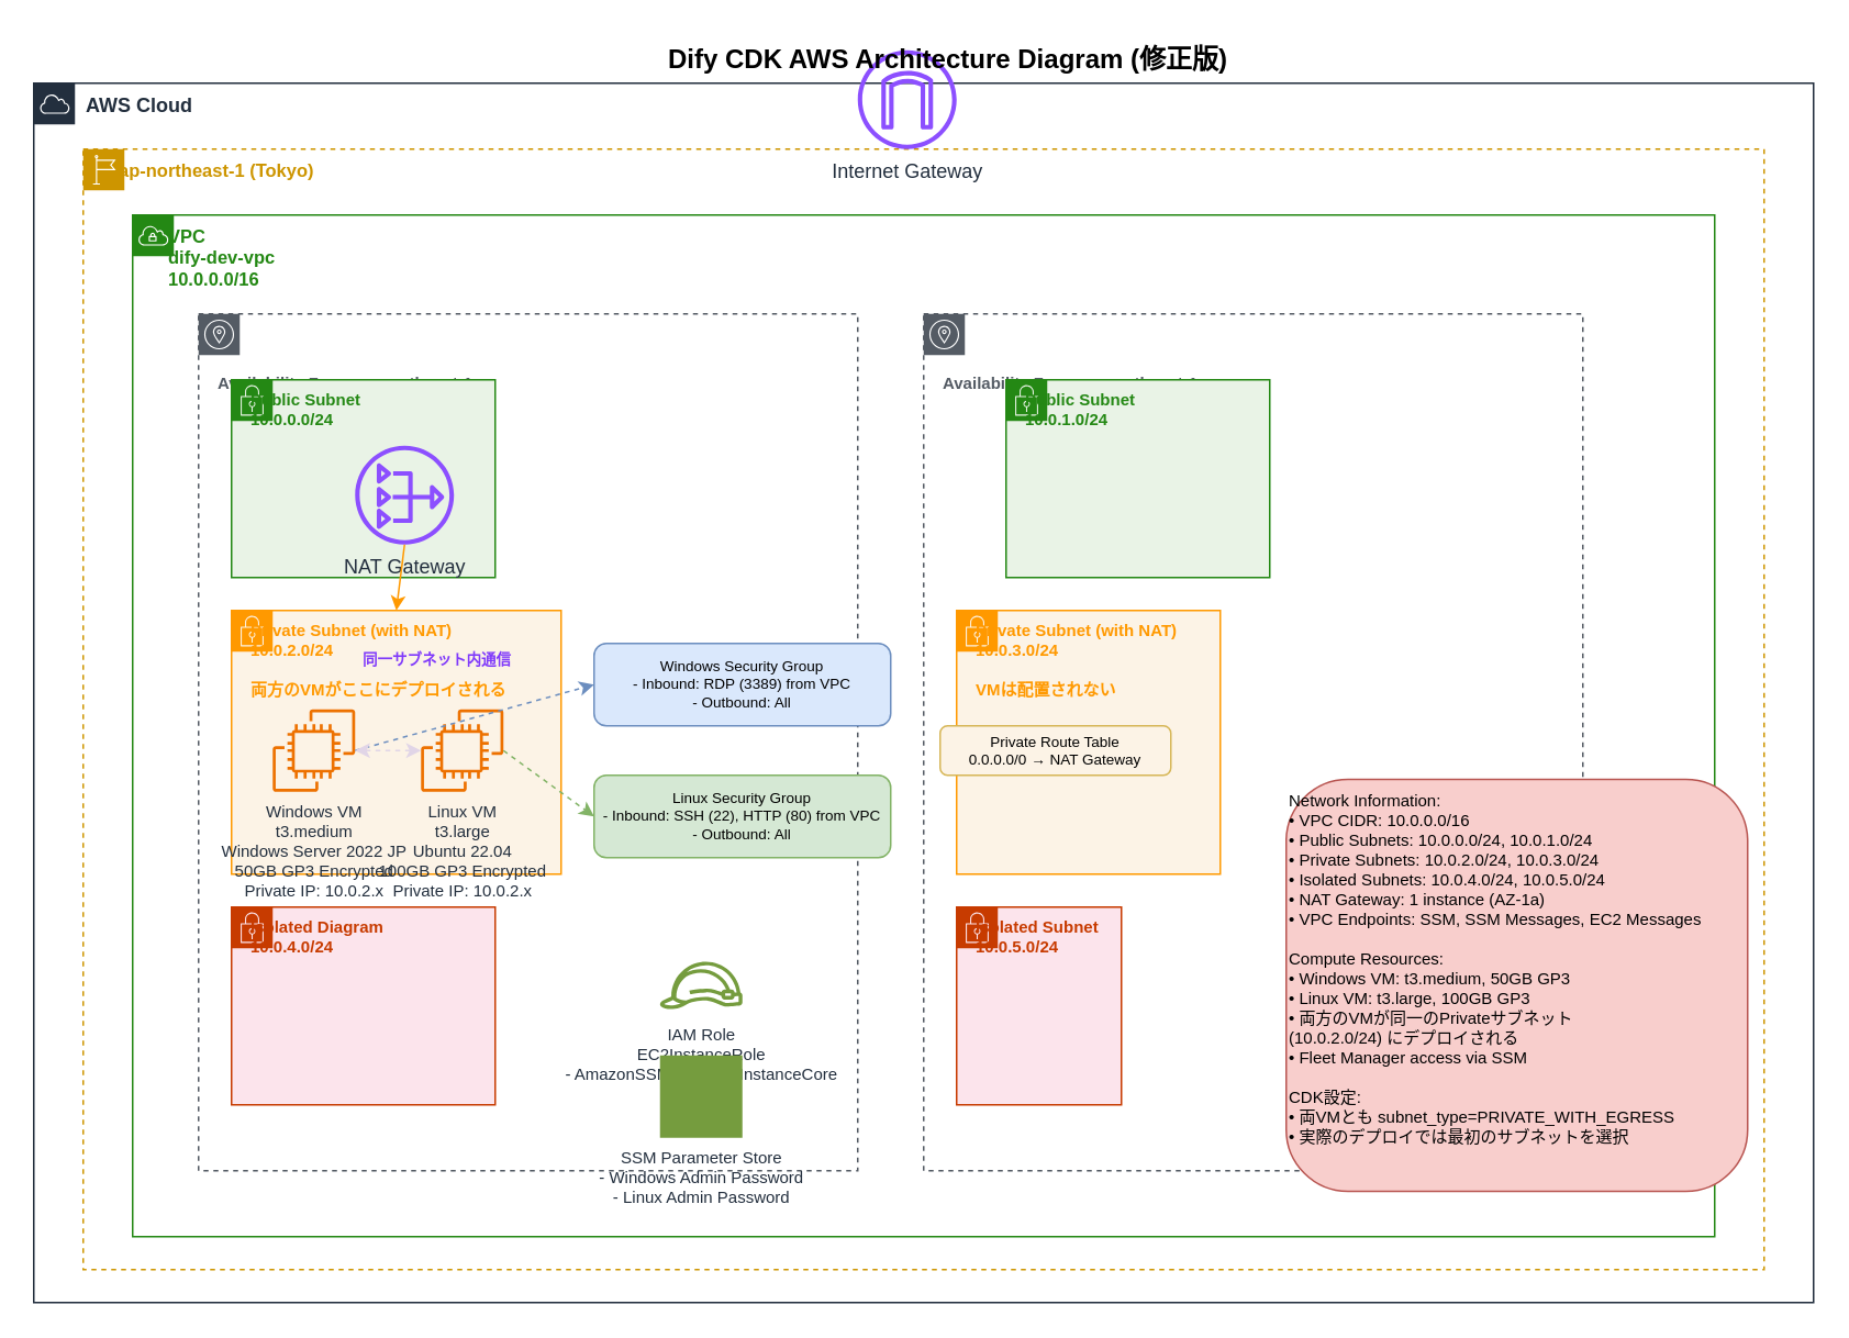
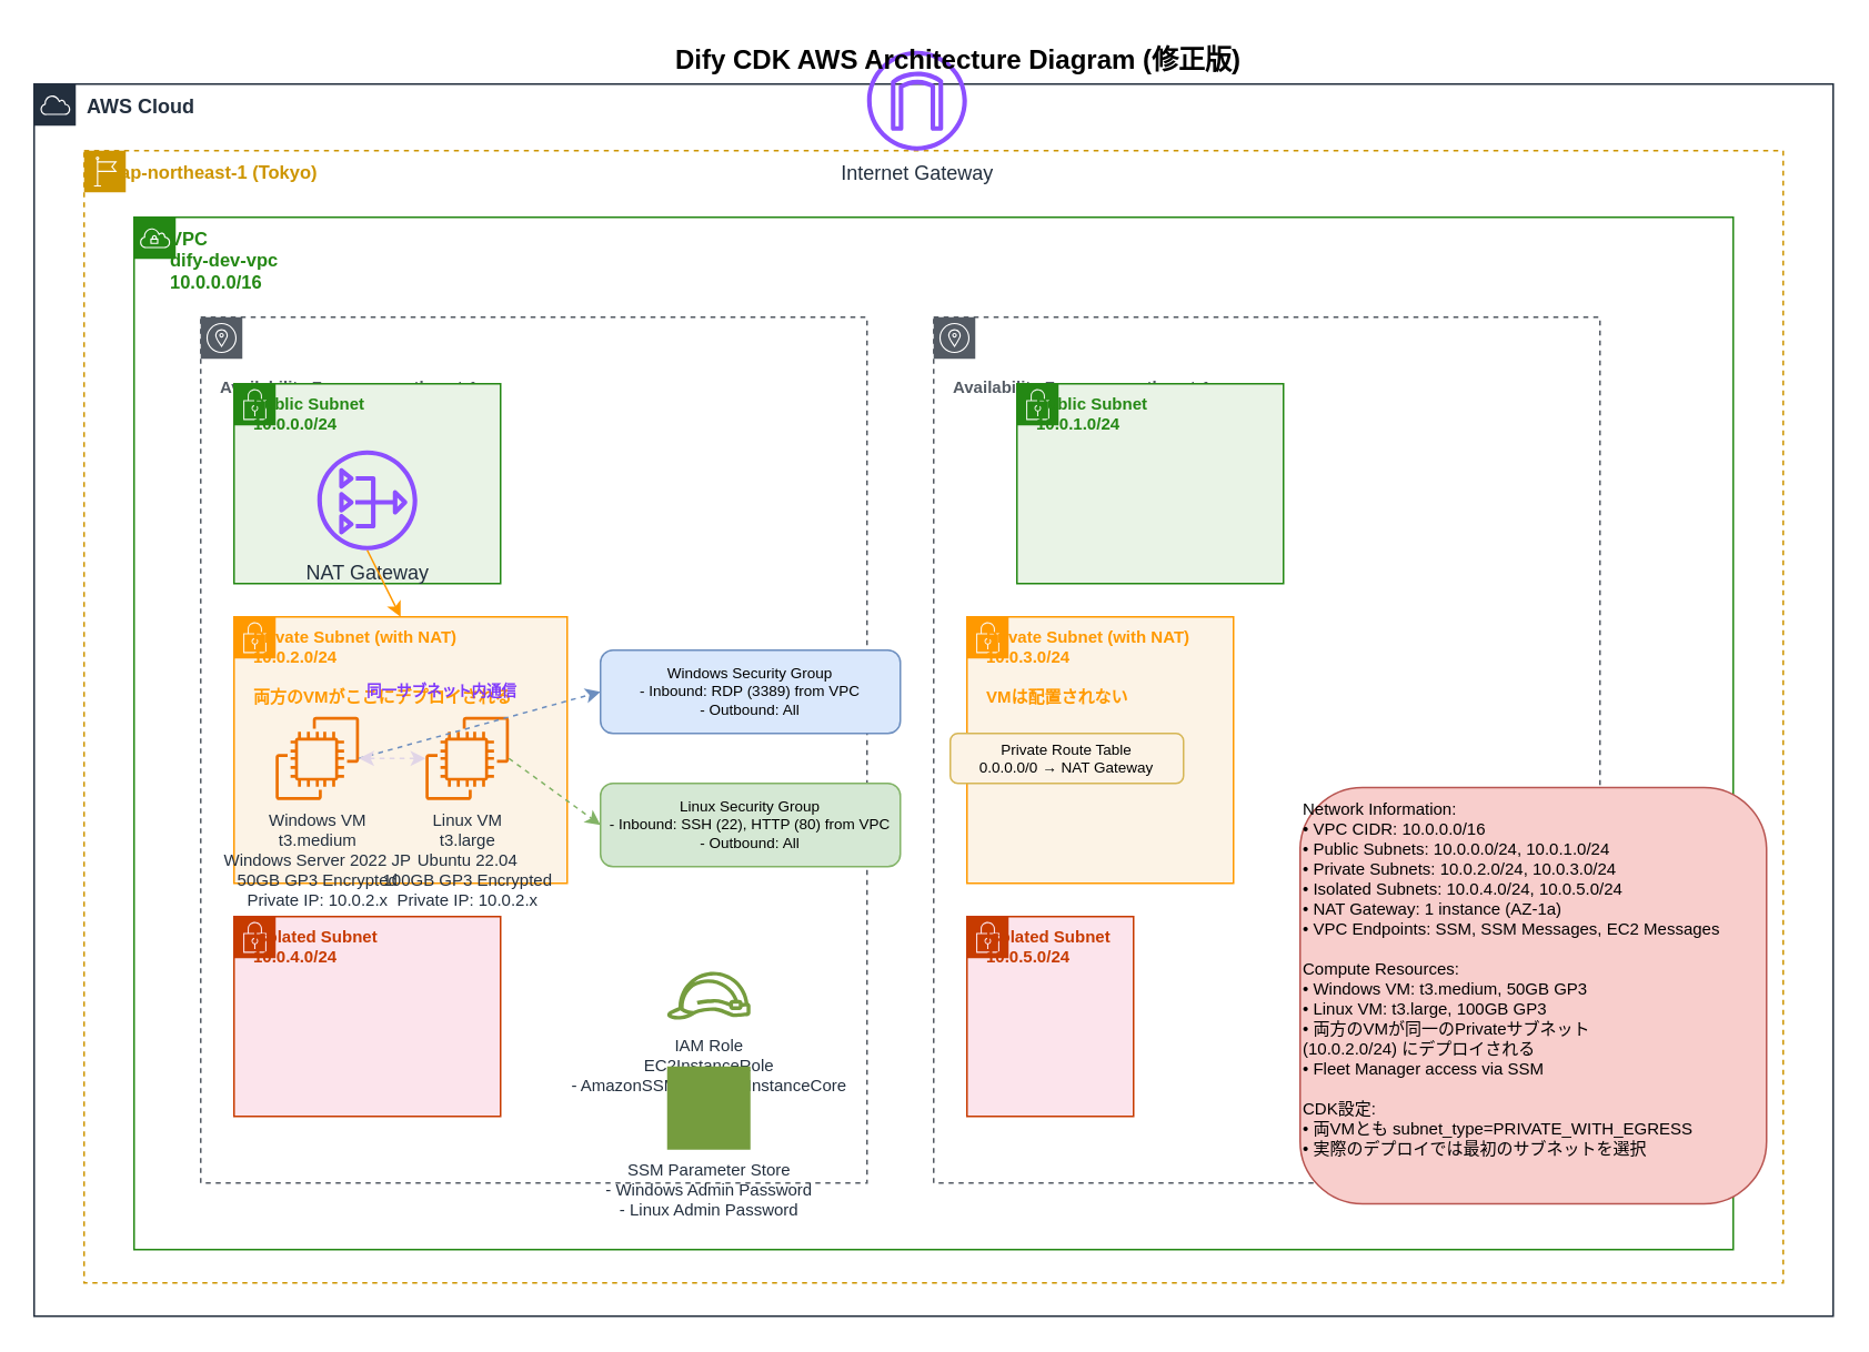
- <mxCell id="10" value="NAT Gateway" style="sketch=0;outlineConnect=0;fontColor=#232F3E;gradientColor=none;fillColor=#8C4FFF;strokeColor=none;dashed=0;verticalLabelPosition=bottom;verticalAlign=top;align=center;html=1;fontSize=12;fontStyle=0;aspect=fixed;pointerEvents=1;shape=mxgraph.aws4.nat_gateway;" parent="1" vertex="1"><mxGeometry x="215" y="270" width="60" height="60" as="geometry" /></mxCell>
+ <mxCell id="10" value="NAT Gateway" style="sketch=0;outlineConnect=0;fontColor=#232F3E;gradientColor=none;fillColor=#8C4FFF;strokeColor=none;dashed=0;verticalLabelPosition=bottom;verticalAlign=top;align=center;html=1;fontSize=12;fontStyle=0;aspect=fixed;pointerEvents=1;shape=mxgraph.aws4.nat_gateway;" parent="1" vertex="1"><mxGeometry x="190" y="270" width="60" height="60" as="geometry" /></mxCell>
- <mxCell id="26" value="同一サブネット内通信" style="text;html=1;strokeColor=none;fillColor=none;align=center;verticalAlign=middle;whiteSpace=wrap;rounded=0;fontSize=9;fontStyle=1;fontColor=#7F39FB;" parent="1" vertex="1"><mxGeometry x="205" y="390" width="120" height="20" as="geometry" /></mxCell>
+ <mxCell id="26" value="同一サブネット内通信" style="text;html=1;strokeColor=none;fillColor=none;align=center;verticalAlign=middle;whiteSpace=wrap;rounded=0;fontSize=9;fontStyle=1;fontColor=#7F39FB;" parent="1" vertex="1"><mxGeometry x="205" y="405" width="120" height="20" as="geometry" /></mxCell>
- <mxCell id="13" value="Isolated Diagram&#10;10.0.4.0/24" style="sketch=0;outlineConnect=0;gradientColor=none;html=1;whiteSpace=wrap;fontSize=10;fontStyle=1;shape=mxgraph.aws4.group;grIcon=mxgraph.aws4.group_security_group;strokeColor=#C73B00;fillColor=#FCE4EC;verticalAlign=top;align=left;spacingLeft=10;fontColor=#C73B00;dashed=0;" parent="1" vertex="1"><mxGeometry x="140" y="550" width="160" height="120" as="geometry" /></mxCell>
+ <mxCell id="13" value="Isolated Subnet&#10;10.0.4.0/24" style="sketch=0;outlineConnect=0;gradientColor=none;html=1;whiteSpace=wrap;fontSize=10;fontStyle=1;shape=mxgraph.aws4.group;grIcon=mxgraph.aws4.group_security_group;strokeColor=#C73B00;fillColor=#FCE4EC;verticalAlign=top;align=left;spacingLeft=10;fontColor=#C73B00;dashed=0;" parent="1" vertex="1"><mxGeometry x="140" y="550" width="160" height="120" as="geometry" /></mxCell>
